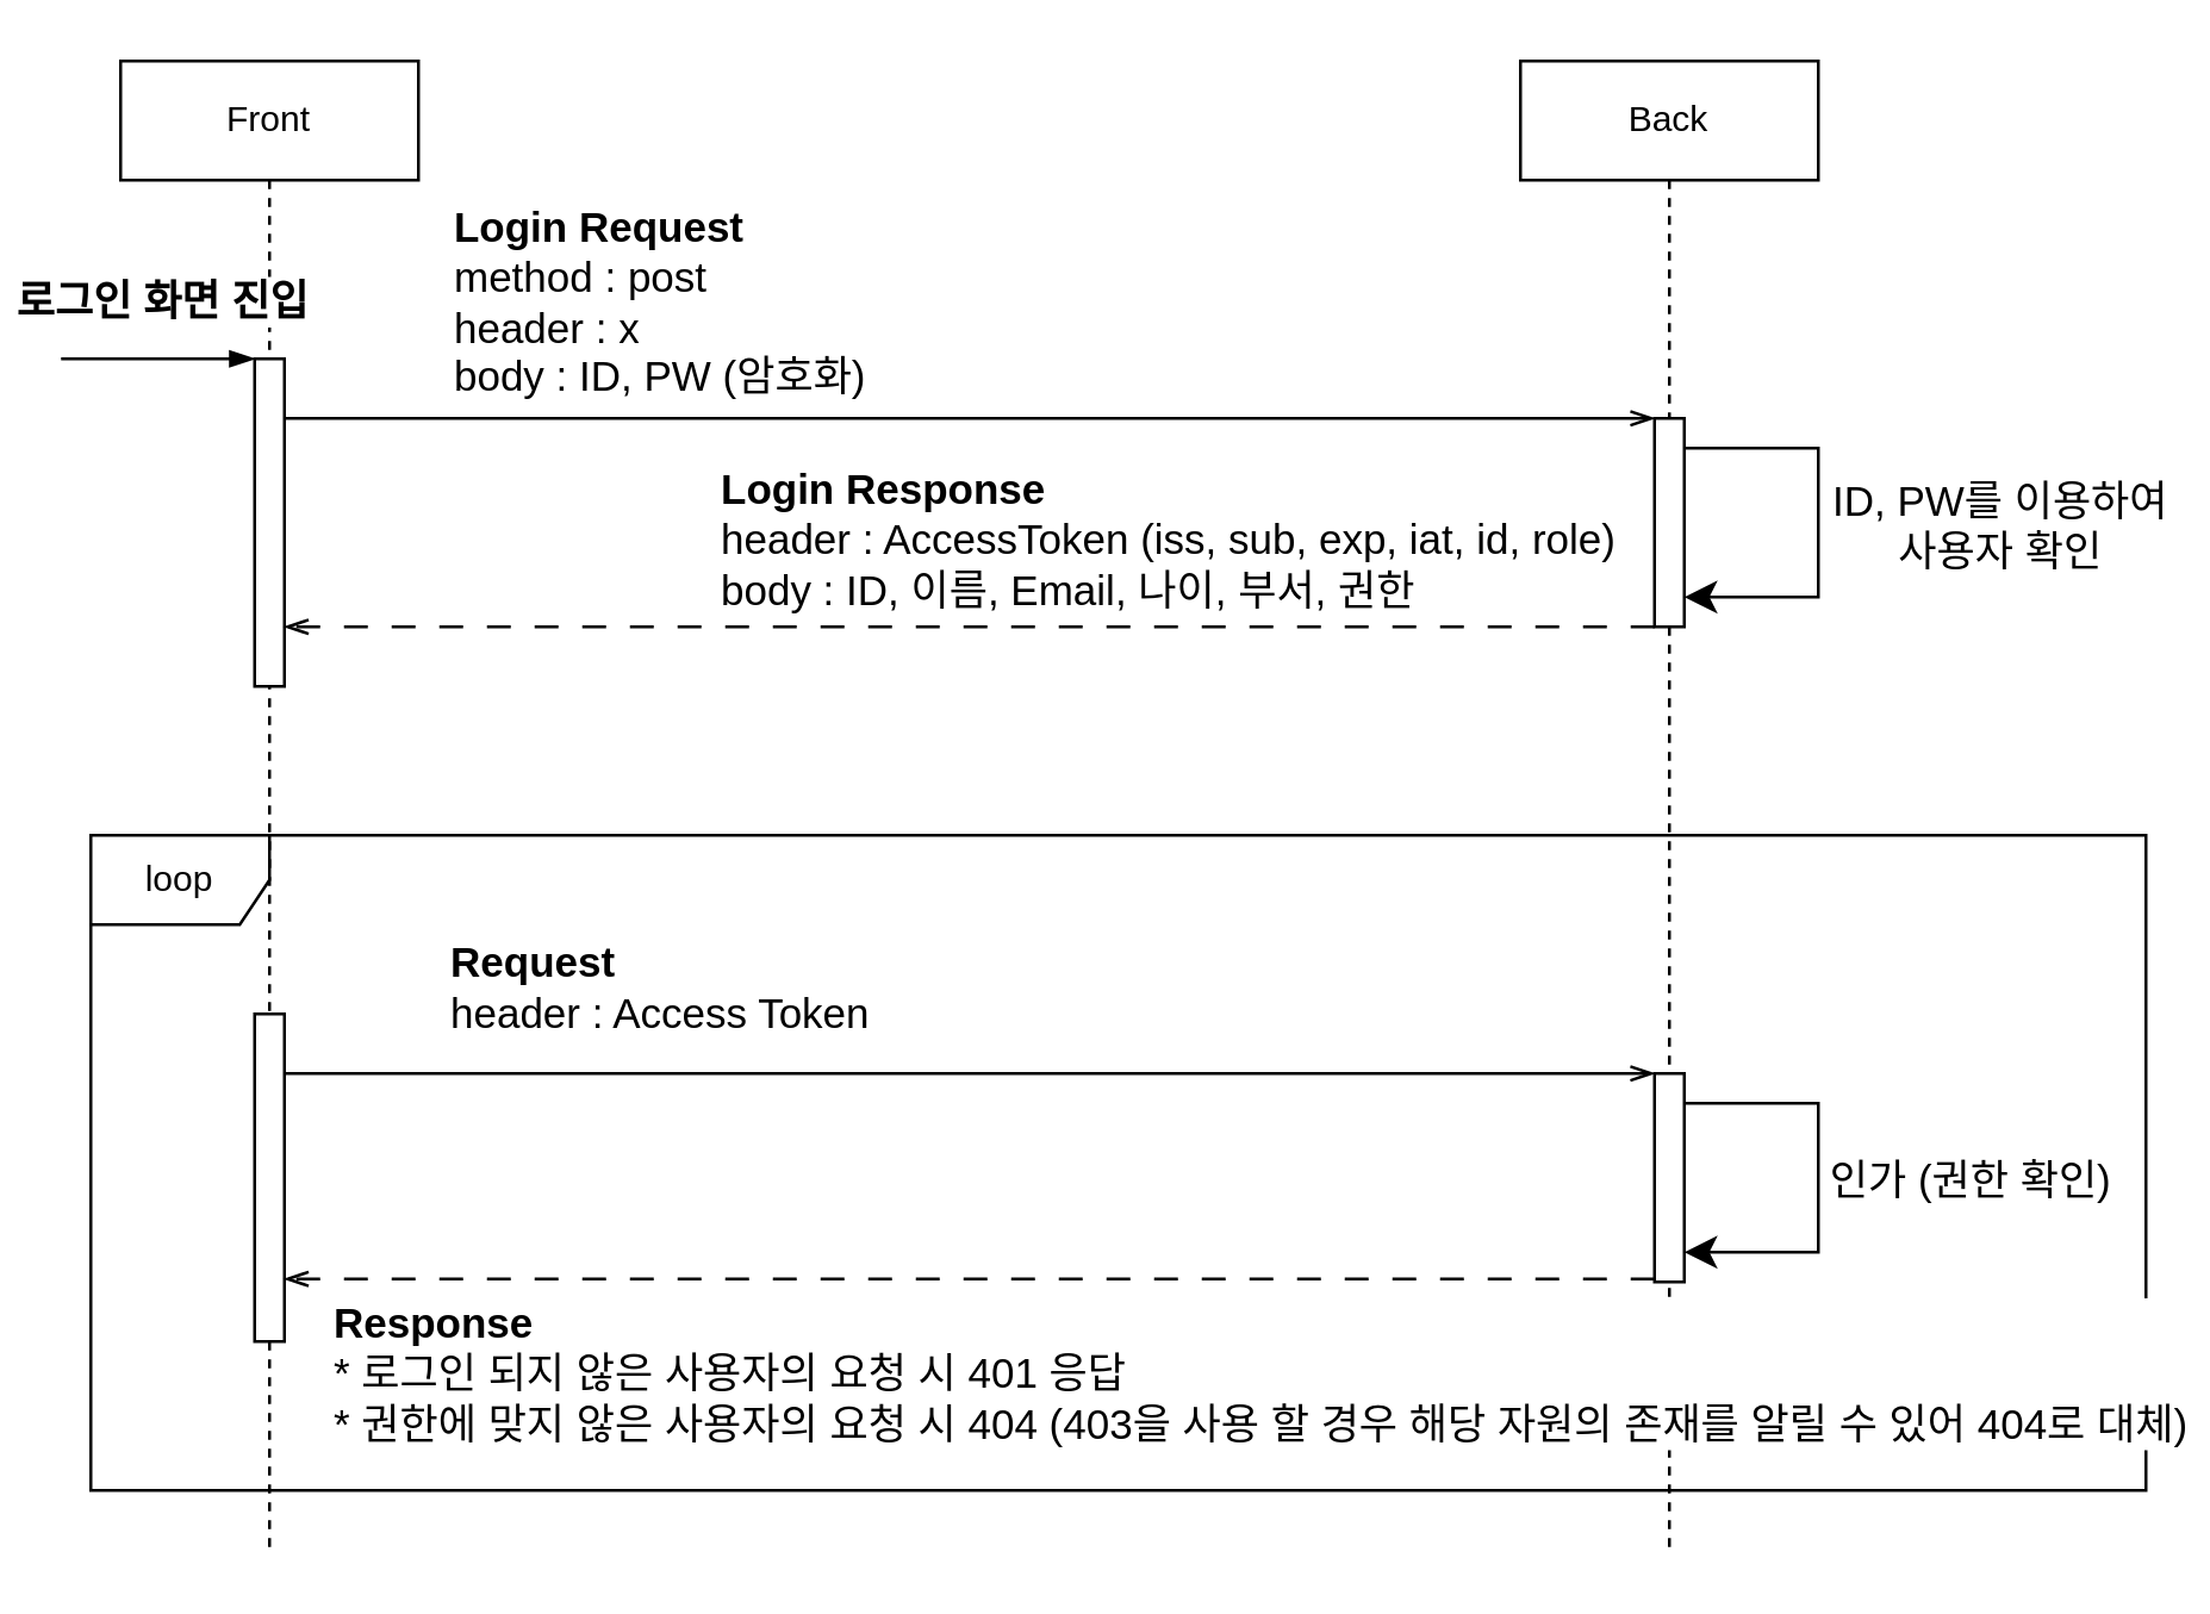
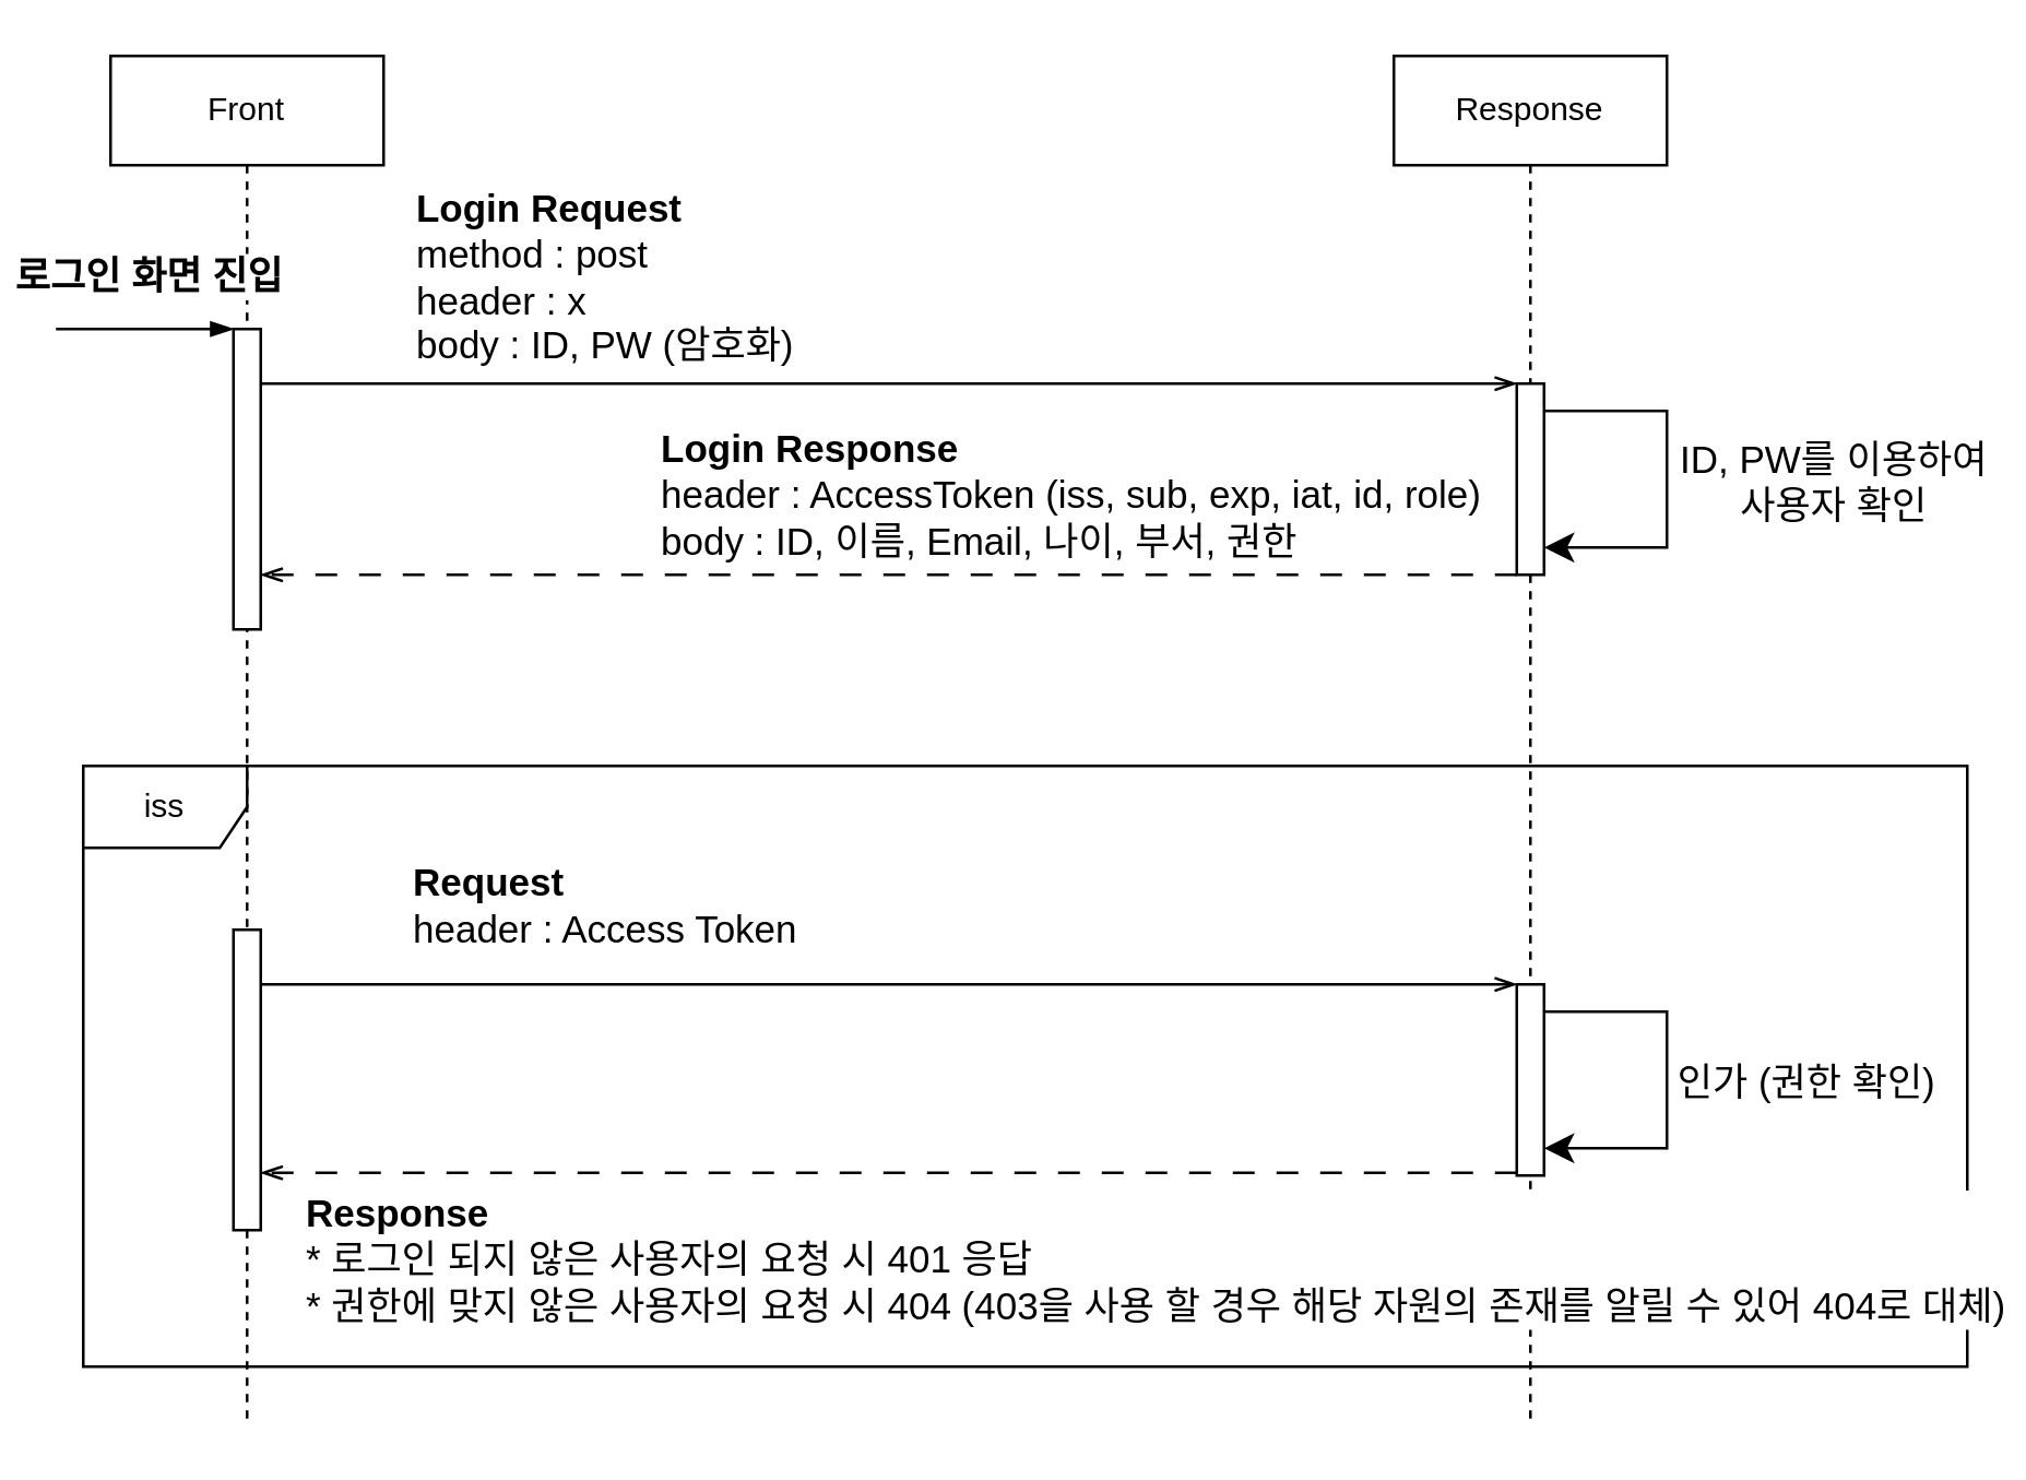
- <mxCell id="4" value="Back" style="shape=umlLifeline;perimeter=lifelinePerimeter;whiteSpace=wrap;html=1;container=0;dropTarget=0;collapsible=0;recursiveResize=0;outlineConnect=0;portConstraint=eastwest;newEdgeStyle={&quot;edgeStyle&quot;:&quot;elbowEdgeStyle&quot;,&quot;elbow&quot;:&quot;vertical&quot;,&quot;curved&quot;:0,&quot;rounded&quot;:0};" parent="1" vertex="1"><mxGeometry x="510" y="20" width="100" height="500" as="geometry" /></mxCell>
+ <mxCell id="4" value="Response" style="shape=umlLifeline;perimeter=lifelinePerimeter;whiteSpace=wrap;html=1;container=0;dropTarget=0;collapsible=0;recursiveResize=0;outlineConnect=0;portConstraint=eastwest;newEdgeStyle={&quot;edgeStyle&quot;:&quot;elbowEdgeStyle&quot;,&quot;elbow&quot;:&quot;vertical&quot;,&quot;curved&quot;:0,&quot;rounded&quot;:0};" parent="1" vertex="1"><mxGeometry x="510" y="20" width="100" height="500" as="geometry" /></mxCell>
- <mxCell id="14" value="loop" style="shape=umlFrame;whiteSpace=wrap;html=1;pointerEvents=0;" parent="1" vertex="1"><mxGeometry x="30" y="280" width="690" height="220" as="geometry" /></mxCell>
+ <mxCell id="14" value="iss" style="shape=umlFrame;whiteSpace=wrap;html=1;pointerEvents=0;" parent="1" vertex="1"><mxGeometry x="30" y="280" width="690" height="220" as="geometry" /></mxCell>
